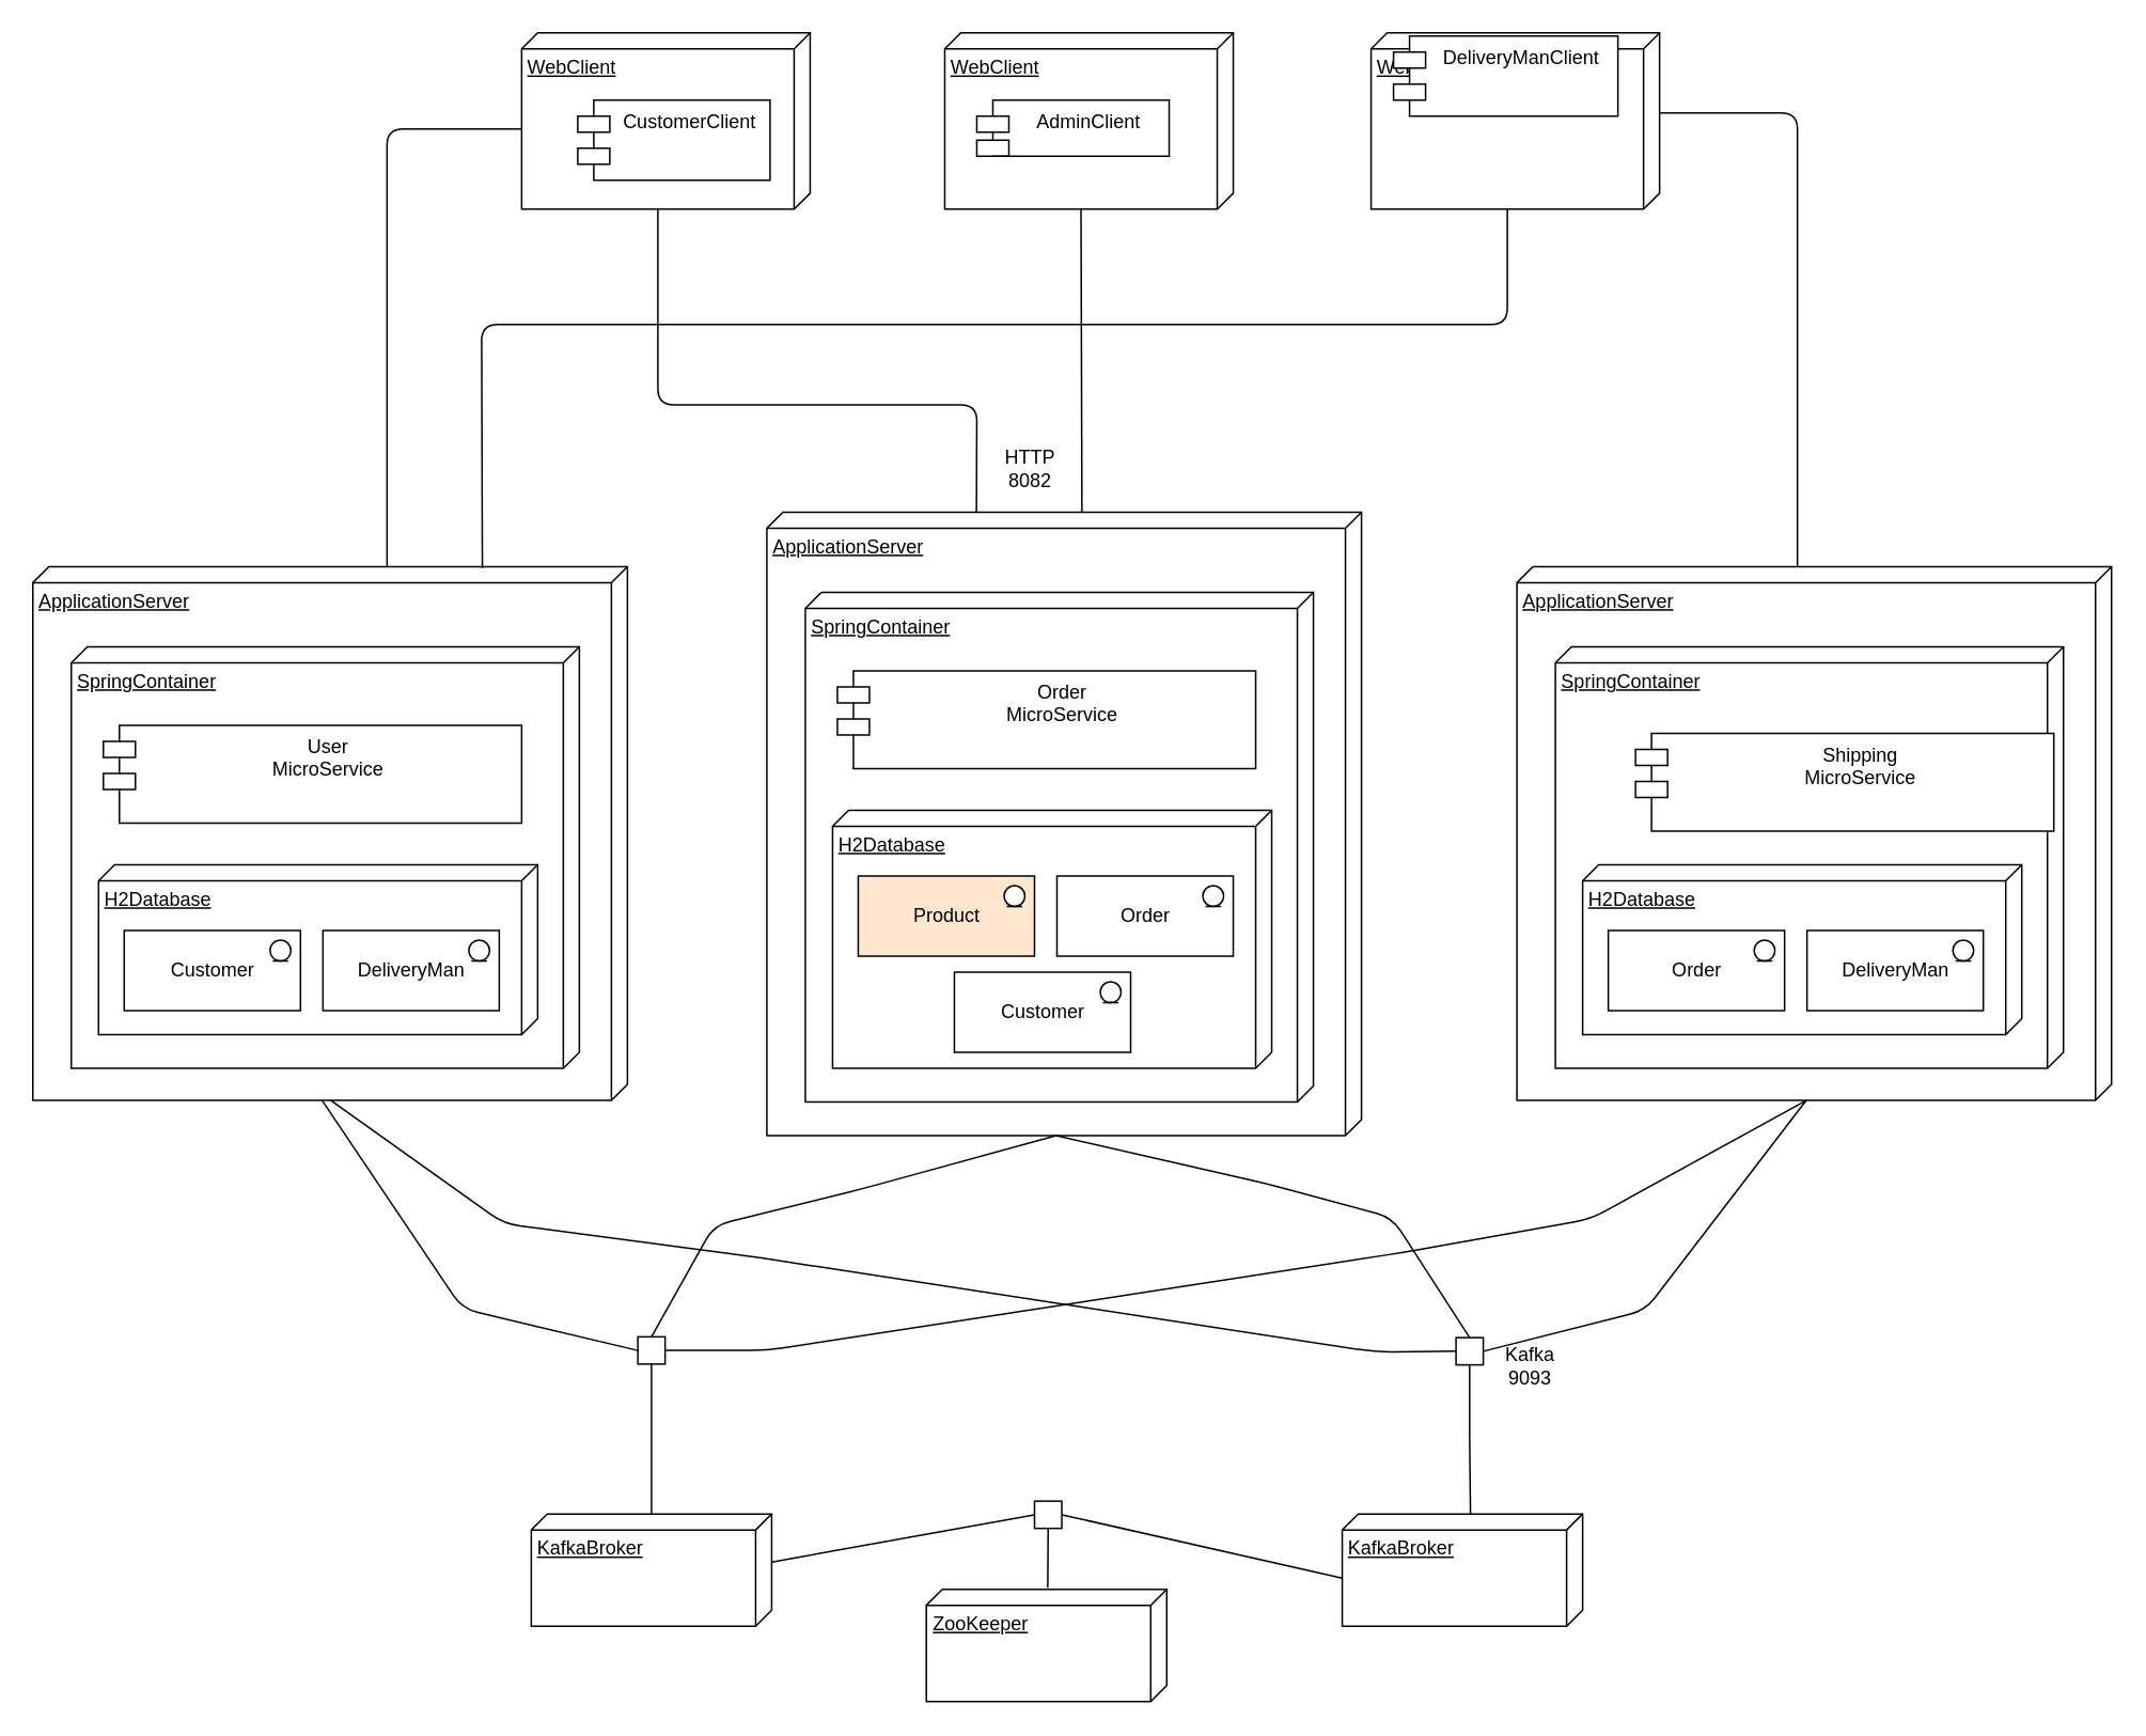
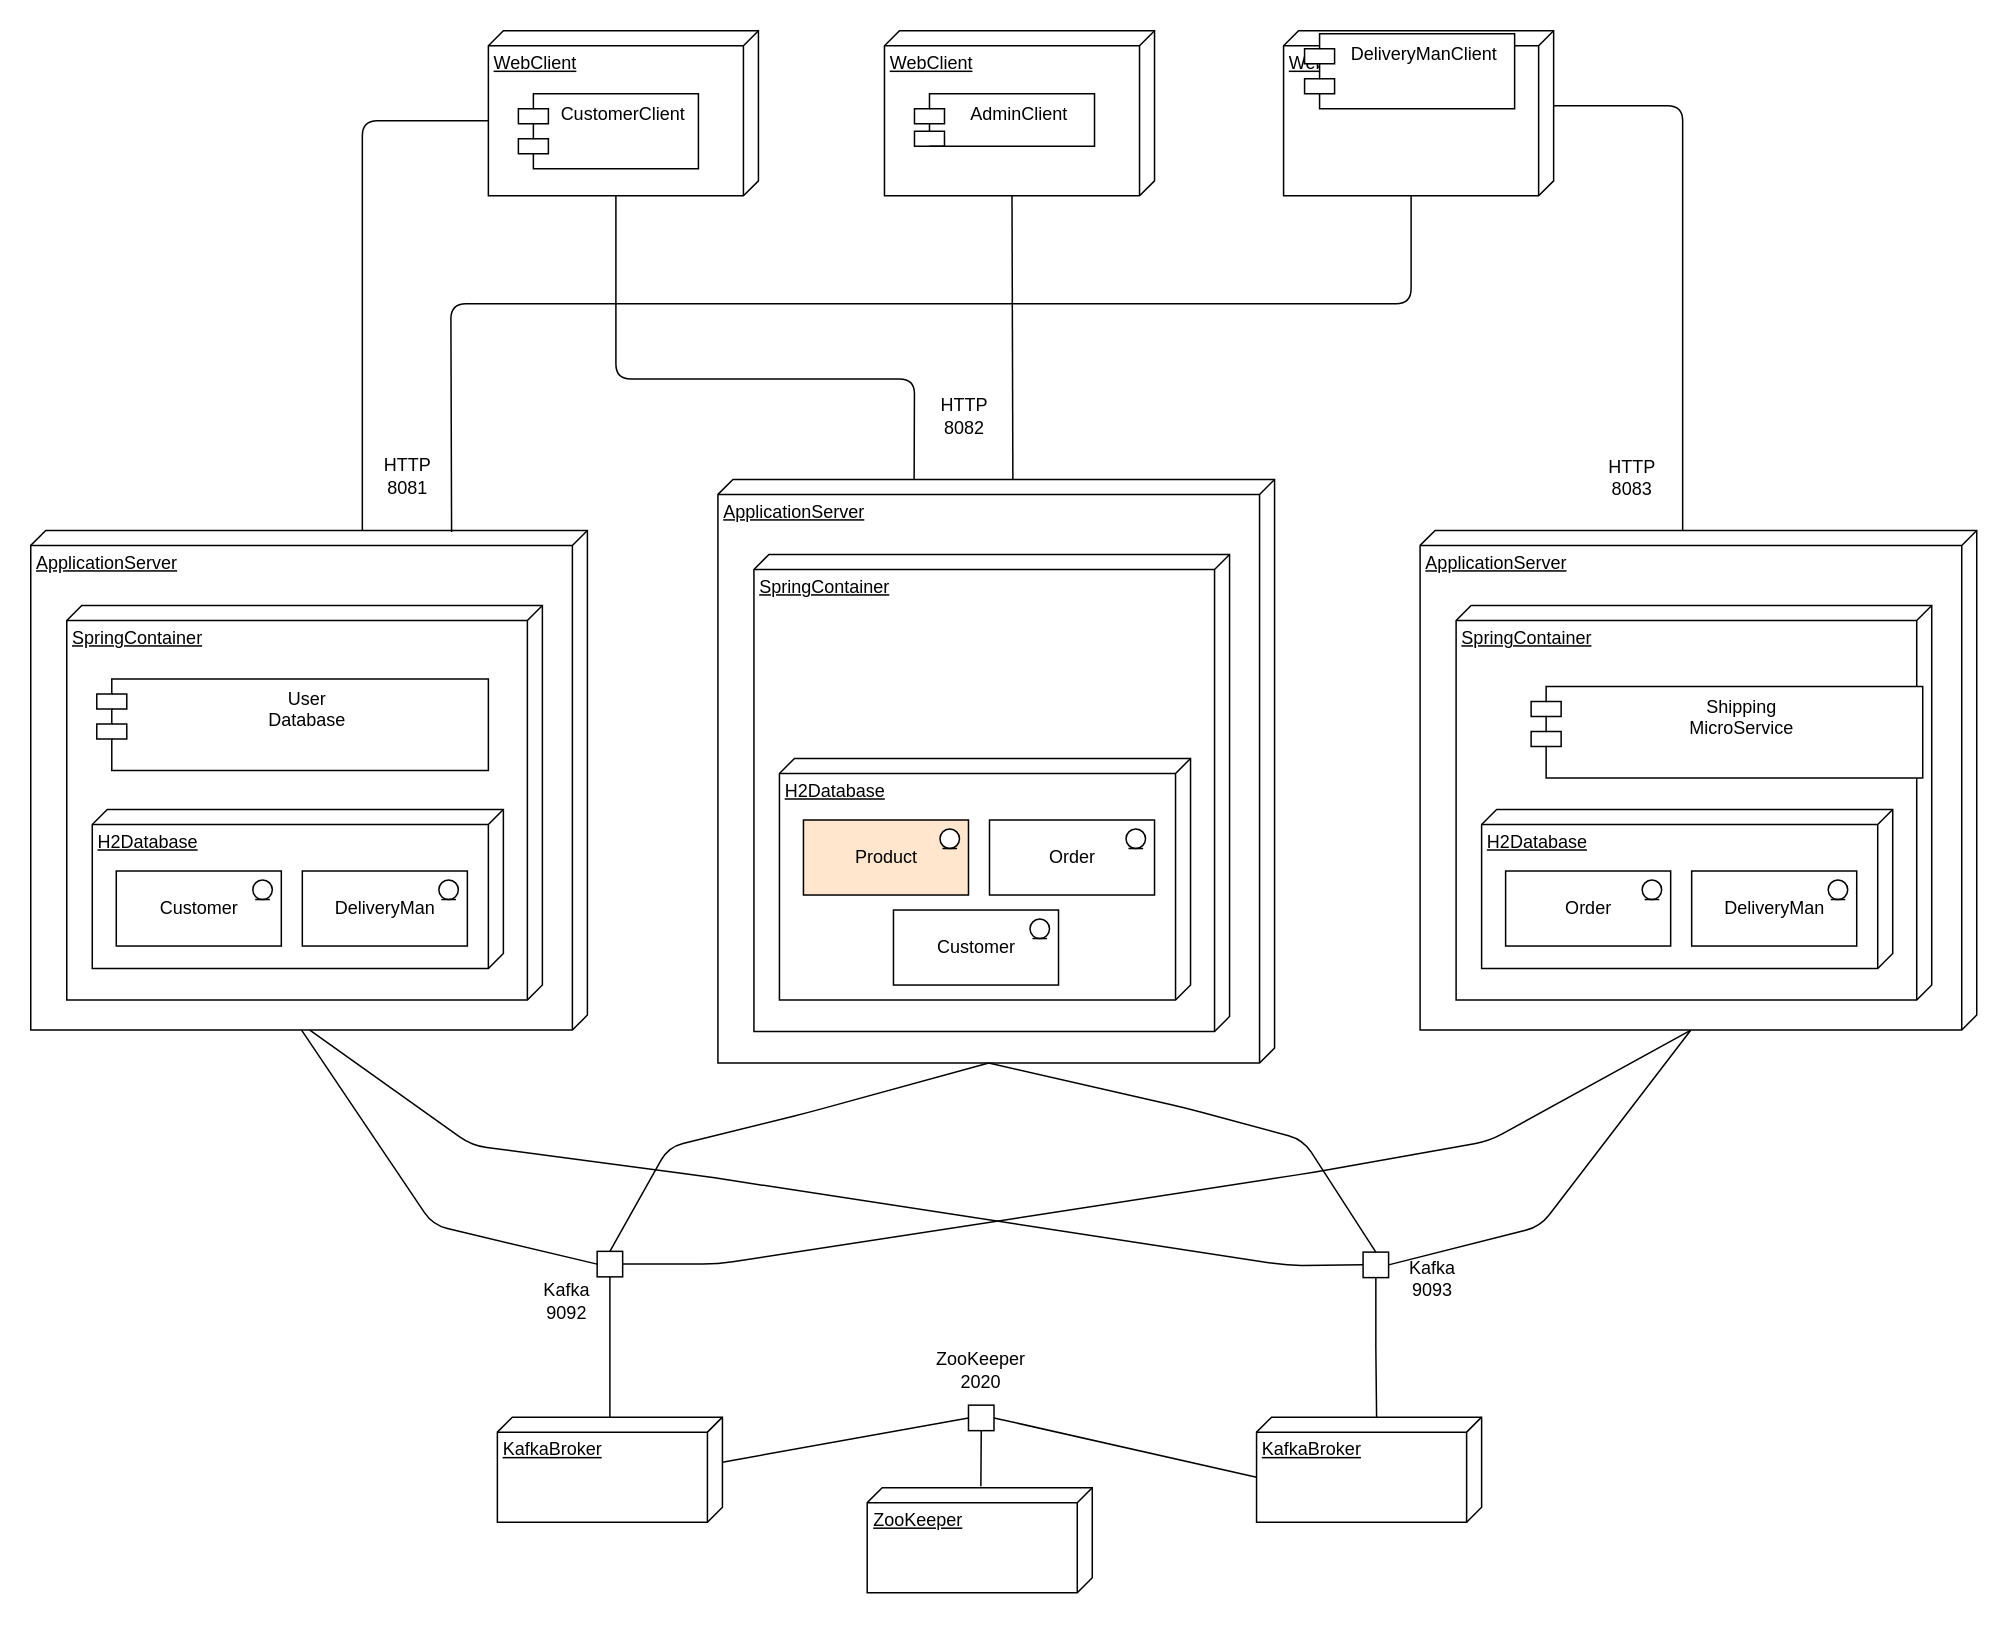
- <mxCell id="3" value="CustomerClient" style="shape=module;align=left;spacingLeft=20;align=center;verticalAlign=top;" vertex="1" parent="1"><mxGeometry x="360" y="62" width="120" height="50" as="geometry" /></mxCell>
+ <mxCell id="3" value="CustomerClient" style="shape=module;align=left;spacingLeft=20;align=center;verticalAlign=top;" vertex="1" parent="1"><mxGeometry x="345" y="62" width="120" height="50" as="geometry" /></mxCell>
- <mxCell id="38" value="HTTP&lt;br&gt;8082" style="text;html=1;align=center;verticalAlign=middle;resizable=0;points=[];autosize=1;" vertex="1" parent="1"><mxGeometry x="621" y="276" width="41" height="32" as="geometry" /></mxCell>
+ <mxCell id="38" value="HTTP&lt;br&gt;8082" style="text;html=1;align=center;verticalAlign=middle;resizable=0;points=[];autosize=1;" vertex="1" parent="1"><mxGeometry x="621" y="261" width="41" height="32" as="geometry" /></mxCell>
+ <mxCell id="19" value="HTTP&lt;br&gt;8081" style="text;html=1;align=center;verticalAlign=middle;resizable=0;points=[];autosize=1;" vertex="1" parent="1"><mxGeometry x="246" y="302" width="50" height="30" as="geometry" /></mxCell>
+ <mxCell id="20" value="HTTP&lt;br&gt;8083" style="text;html=1;align=center;verticalAlign=middle;resizable=0;points=[];autosize=1;" vertex="1" parent="1"><mxGeometry x="1066" y="302" width="41" height="32" as="geometry" /></mxCell>
- <mxCell id="30" value="Order&#10;MicroService" style="shape=module;align=left;spacingLeft=20;align=center;verticalAlign=top;" vertex="1" parent="1"><mxGeometry x="522" y="418" width="261" height="61" as="geometry" /></mxCell>
- <mxCell id="6" value="User&#10;MicroService" style="shape=module;align=left;spacingLeft=20;align=center;verticalAlign=top;" vertex="1" parent="1"><mxGeometry x="64" y="452" width="261" height="61" as="geometry" /></mxCell>
+ <mxCell id="6" value="User&#10;Database" style="shape=module;align=left;spacingLeft=20;align=center;verticalAlign=top;" vertex="1" parent="1"><mxGeometry x="64" y="452" width="261" height="61" as="geometry" /></mxCell>
+ <mxCell id="21" value="Kafka&lt;br&gt;9092" style="text;html=1;align=center;verticalAlign=middle;resizable=0;points=[];autosize=1;" vertex="1" parent="1"><mxGeometry x="356.5" y="850.5" width="41" height="32" as="geometry" /></mxCell>
+ <mxCell id="61" value="ZooKeeper&lt;br&gt;2020" style="text;html=1;align=center;verticalAlign=middle;resizable=0;points=[];autosize=1;" vertex="1" parent="1"><mxGeometry x="618" y="897" width="69" height="32" as="geometry" /></mxCell>
